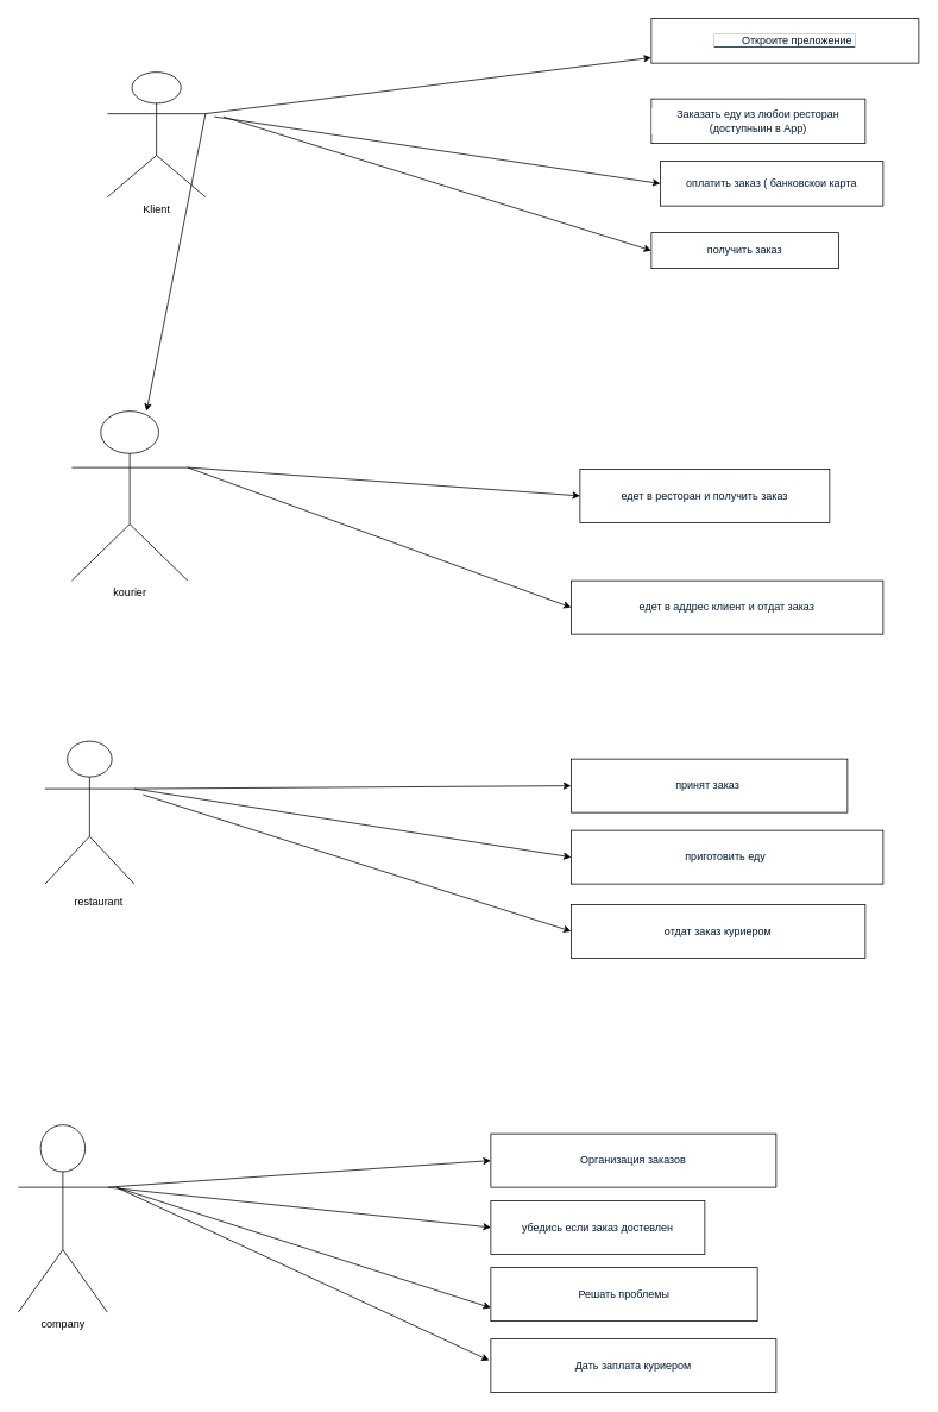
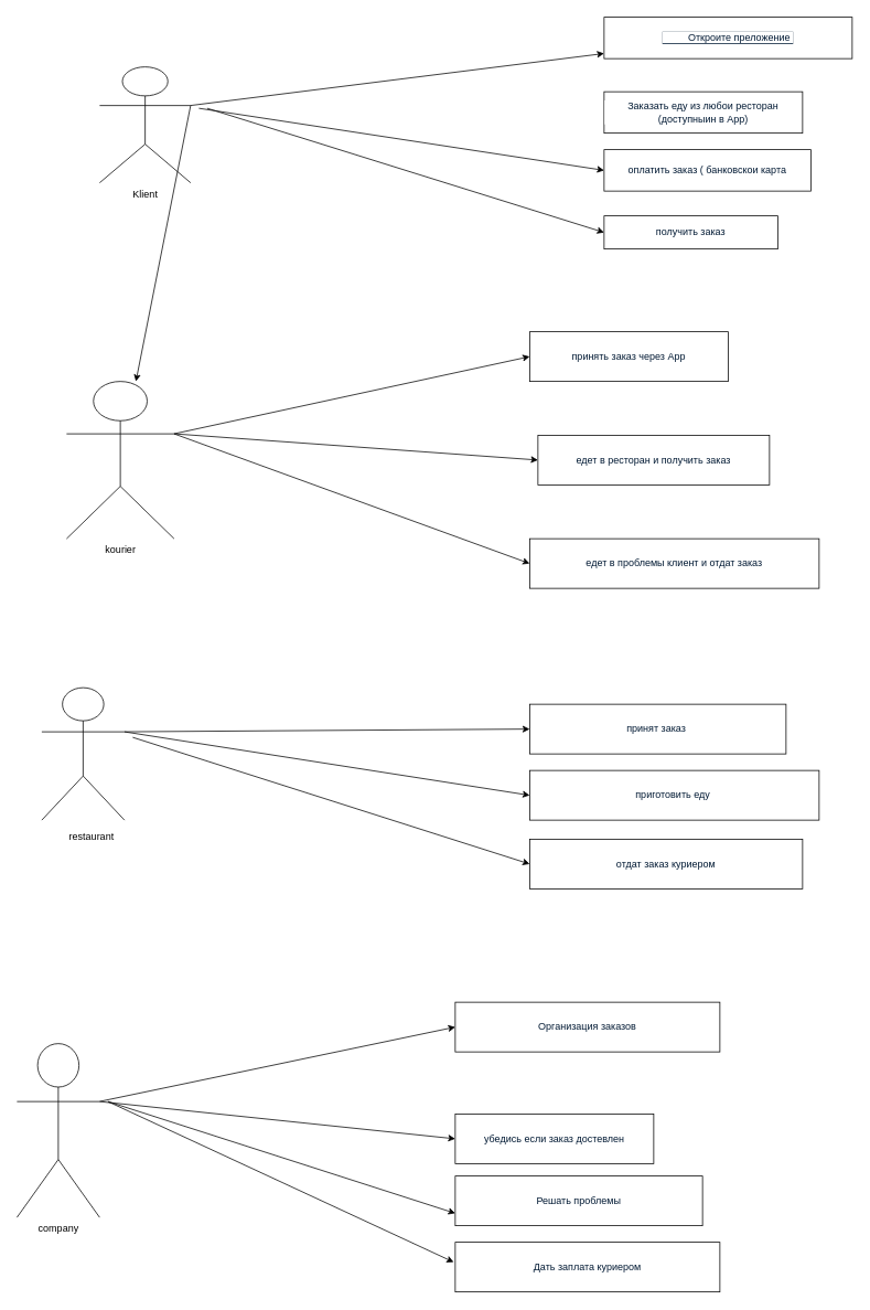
- <mxCell id="4" value="оплатить заказ ( банковскои карта" style="rounded=0;whiteSpace=wrap;html=1;labelBackgroundColor=#FFFFFF;fontColor=#001933;" vertex="1" parent="1"><mxGeometry x="740" y="180" width="250" height="50" as="geometry" /></mxCell>
+ <mxCell id="4" value="оплатить заказ ( банковскои карта" style="rounded=0;whiteSpace=wrap;html=1;labelBackgroundColor=#FFFFFF;fontColor=#001933;" vertex="1" parent="1"><mxGeometry x="730" y="180" width="250" height="50" as="geometry" /></mxCell>
+ <mxCell id="6" value="принять заказ через App" style="rounded=0;whiteSpace=wrap;html=1;labelBackgroundColor=#FFFFFF;fontColor=#001933;" vertex="1" parent="1"><mxGeometry x="640" y="400" width="240" height="60" as="geometry" /></mxCell>
+ <mxCell id="8" style="rounded=0;orthogonalLoop=1;jettySize=auto;html=1;exitX=1;exitY=0.333;exitDx=0;exitDy=0;entryX=0;entryY=0.5;entryDx=0;entryDy=0;fontColor=#001933;exitPerimeter=0;" edge="1" parent="1" source="24" target="6"><mxGeometry relative="1" as="geometry"><mxPoint x="380" y="360" as="sourcePoint" /></mxGeometry></mxCell>
- <mxCell id="7" value="едет в аддрес клиент и отдат заказ" style="rounded=0;whiteSpace=wrap;html=1;labelBackgroundColor=#FFFFFF;fontColor=#001933;" vertex="1" parent="1"><mxGeometry x="640" y="650" width="350" height="60" as="geometry" /></mxCell>
+ <mxCell id="7" value="едет в проблемы клиент и отдат заказ" style="rounded=0;whiteSpace=wrap;html=1;labelBackgroundColor=#FFFFFF;fontColor=#001933;" vertex="1" parent="1"><mxGeometry x="640" y="650" width="350" height="60" as="geometry" /></mxCell>
- <mxCell id="17" value="Организация заказов" style="rounded=0;whiteSpace=wrap;html=1;labelBackgroundColor=#FFFFFF;fontColor=#001933;" vertex="1" parent="1"><mxGeometry x="550" y="1270" width="320" height="60" as="geometry" /></mxCell>
+ <mxCell id="17" value="Организация заказов" style="rounded=0;whiteSpace=wrap;html=1;labelBackgroundColor=#FFFFFF;fontColor=#001933;" vertex="1" parent="1"><mxGeometry x="550" y="1210" width="320" height="60" as="geometry" /></mxCell>
